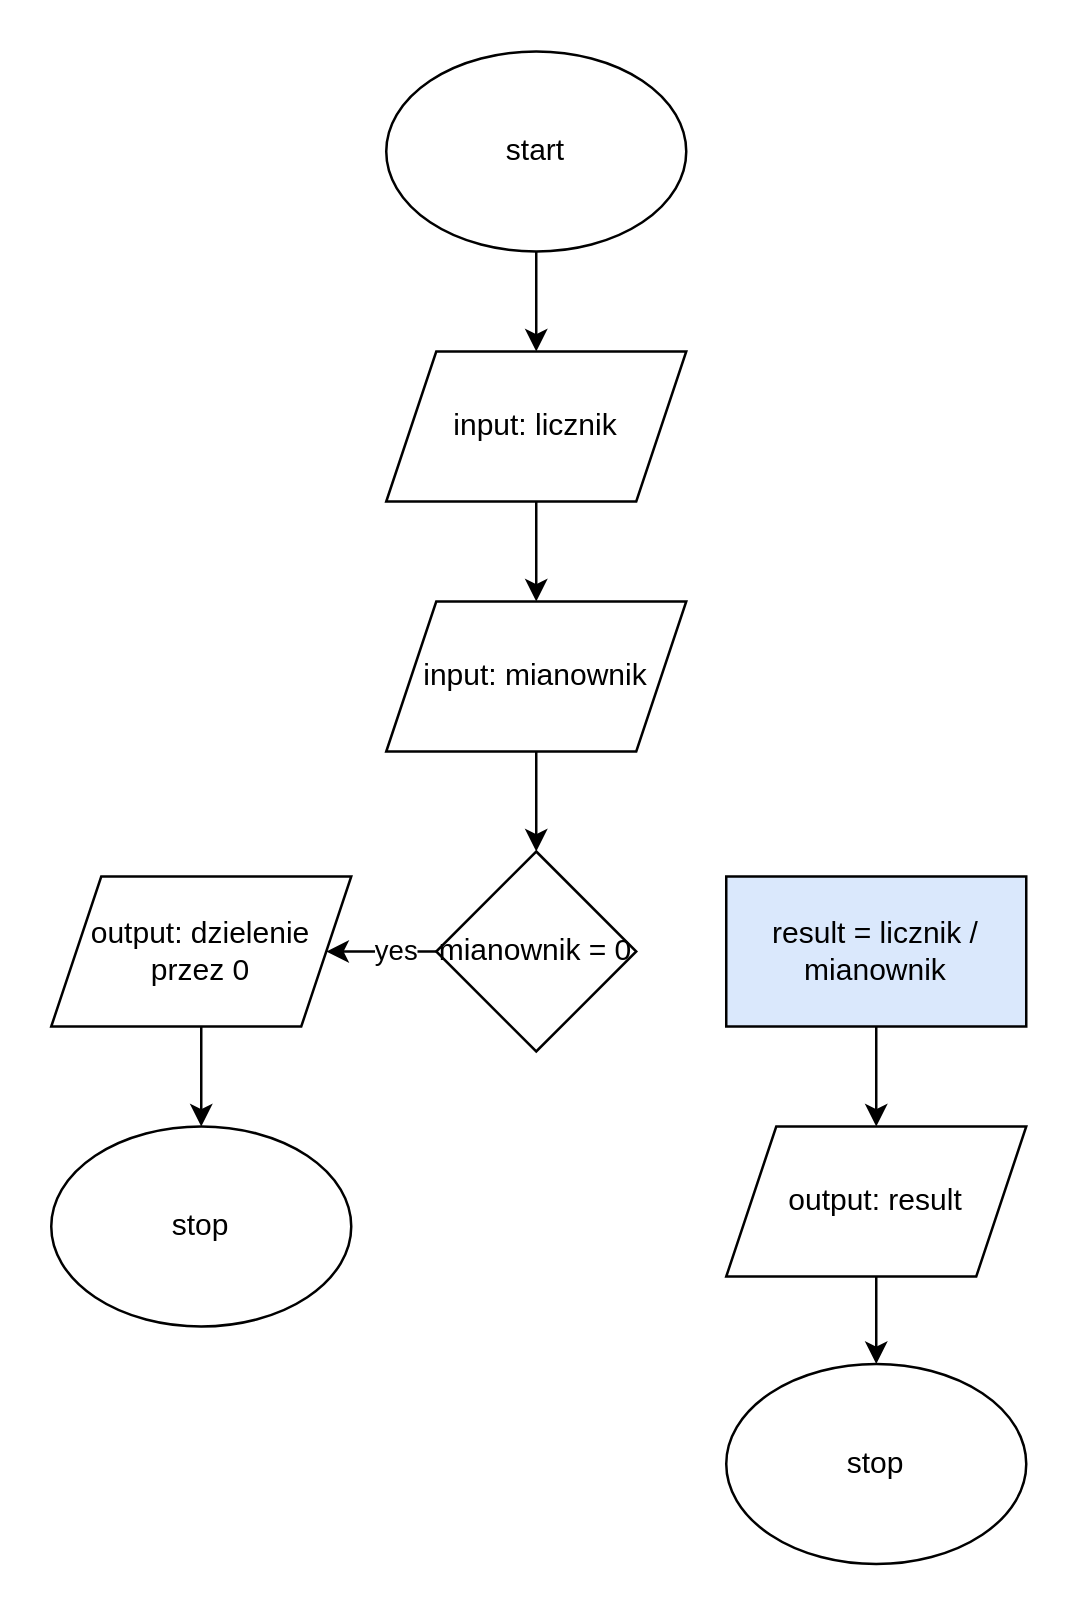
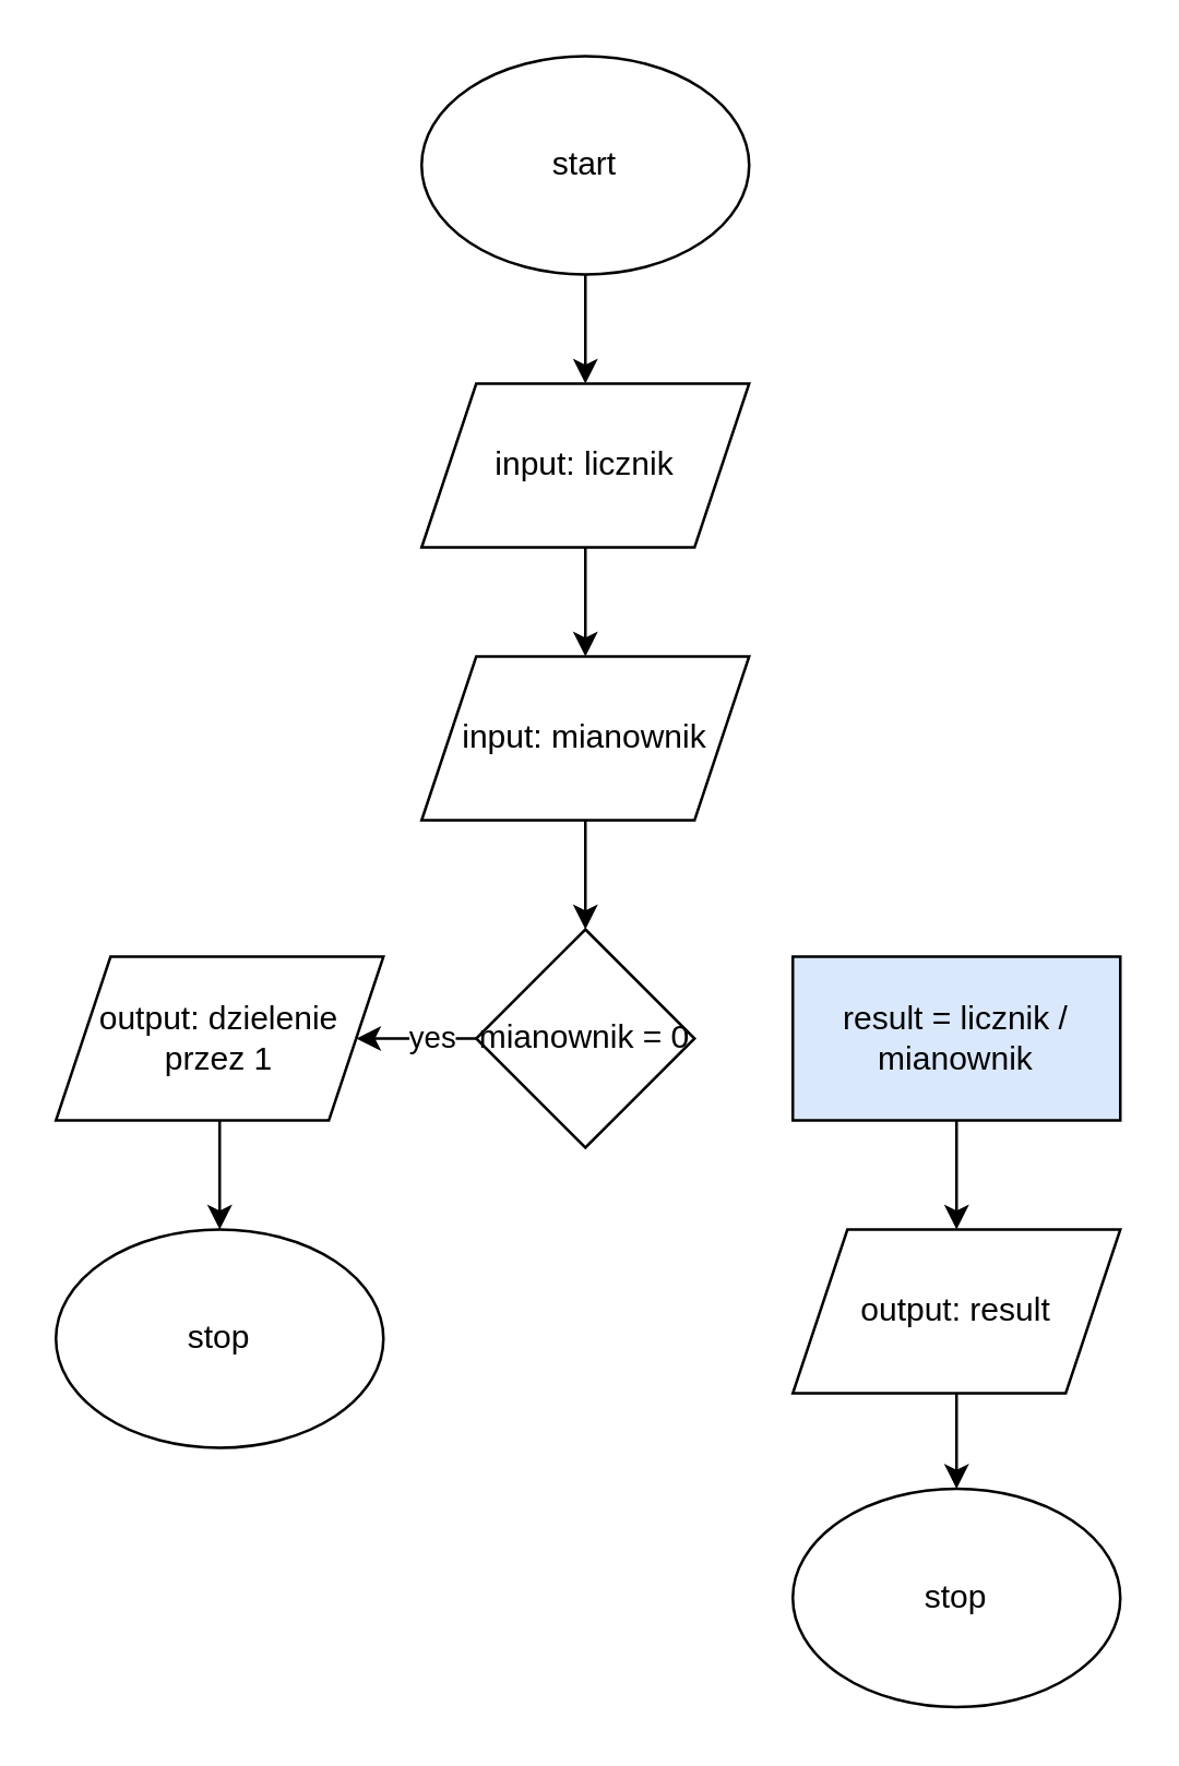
- <mxCell id="11" value="output: dzielenie przez 0" style="shape=parallelogram;perimeter=parallelogramPerimeter;whiteSpace=wrap;html=1;fixedSize=1;" vertex="1" parent="1"><mxGeometry x="20" y="350" width="120" height="60" as="geometry" /></mxCell>
+ <mxCell id="11" value="output: dzielenie przez 1" style="shape=parallelogram;perimeter=parallelogramPerimeter;whiteSpace=wrap;html=1;fixedSize=1;" vertex="1" parent="1"><mxGeometry x="20" y="350" width="120" height="60" as="geometry" /></mxCell>
